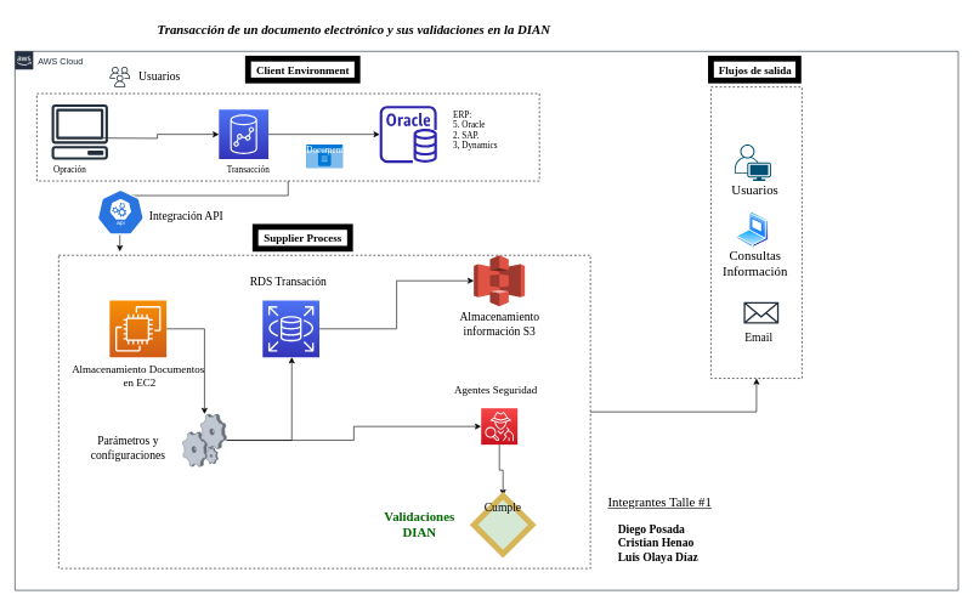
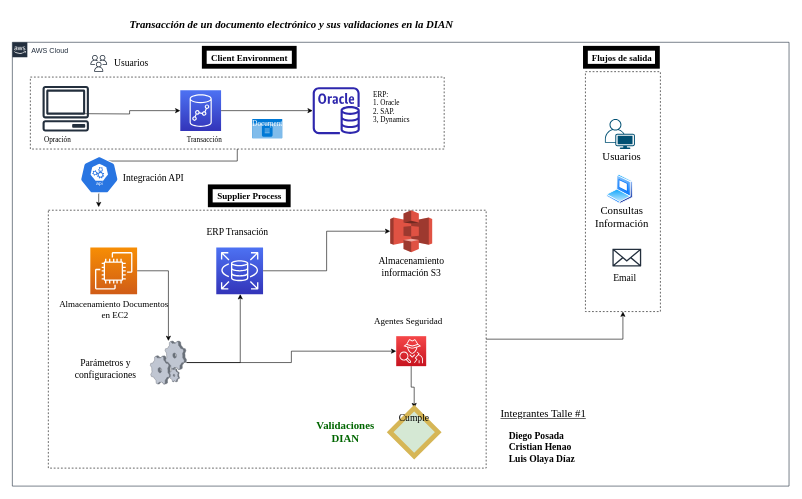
- <mxCell id="10" value="ERP:&lt;br&gt;5. Oracle&lt;br&gt;2. SAP.&lt;br&gt;&lt;div style=&quot;&quot;&gt;&lt;span style=&quot;background-color: initial;&quot;&gt;3, Dynamics&lt;/span&gt;&lt;/div&gt;" style="text;html=1;align=left;verticalAlign=middle;resizable=0;points=[];autosize=1;strokeColor=none;fillColor=none;fontFamily=Times New Roman;" vertex="1" parent="9"><mxGeometry x="570" y="14.75" width="80" height="70" as="geometry" /></mxCell>
+ <mxCell id="10" value="ERP:&lt;br&gt;1. Oracle&lt;br&gt;2. SAP.&lt;br&gt;&lt;div style=&quot;&quot;&gt;&lt;span style=&quot;background-color: initial;&quot;&gt;3, Dynamics&lt;/span&gt;&lt;/div&gt;" style="text;html=1;align=left;verticalAlign=middle;resizable=0;points=[];autosize=1;strokeColor=none;fillColor=none;fontFamily=Times New Roman;" vertex="1" parent="9"><mxGeometry x="570" y="14.75" width="80" height="70" as="geometry" /></mxCell>
- <mxCell id="25" value="RDS Transación" style="text;html=1;align=center;verticalAlign=middle;resizable=0;points=[];autosize=1;strokeColor=none;fillColor=none;fontSize=16;fontFamily=Times New Roman;" vertex="1" parent="16"><mxGeometry x="250" y="20" width="130" height="30" as="geometry" /></mxCell>
+ <mxCell id="25" value="ERP Transación" style="text;html=1;align=center;verticalAlign=middle;resizable=0;points=[];autosize=1;strokeColor=none;fillColor=none;fontSize=16;fontFamily=Times New Roman;" vertex="1" parent="16"><mxGeometry x="250" y="20" width="130" height="30" as="geometry" /></mxCell>
